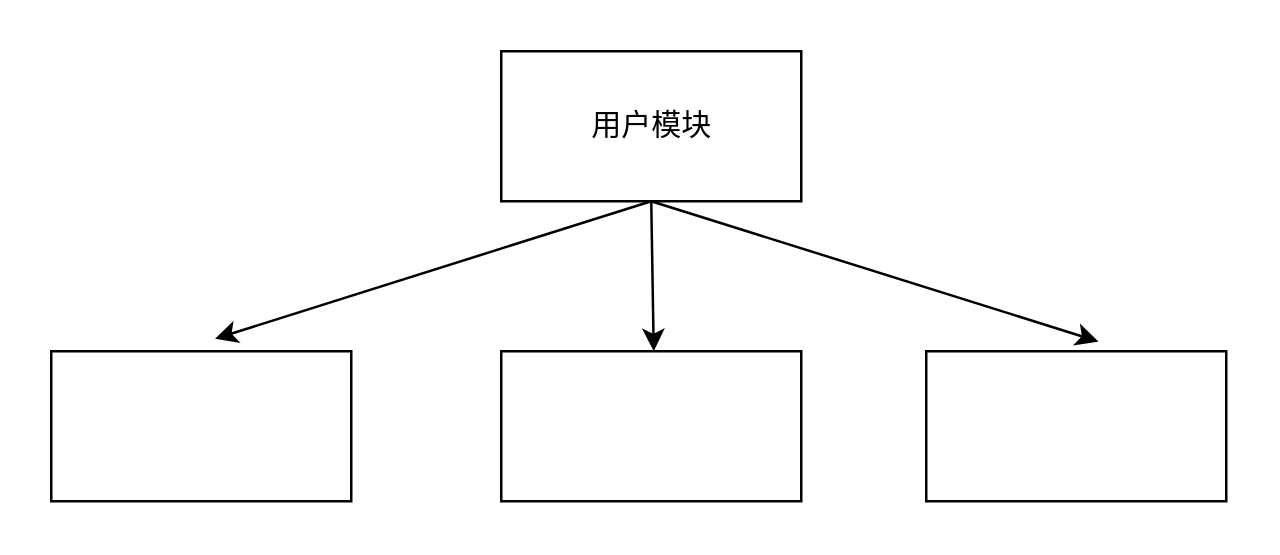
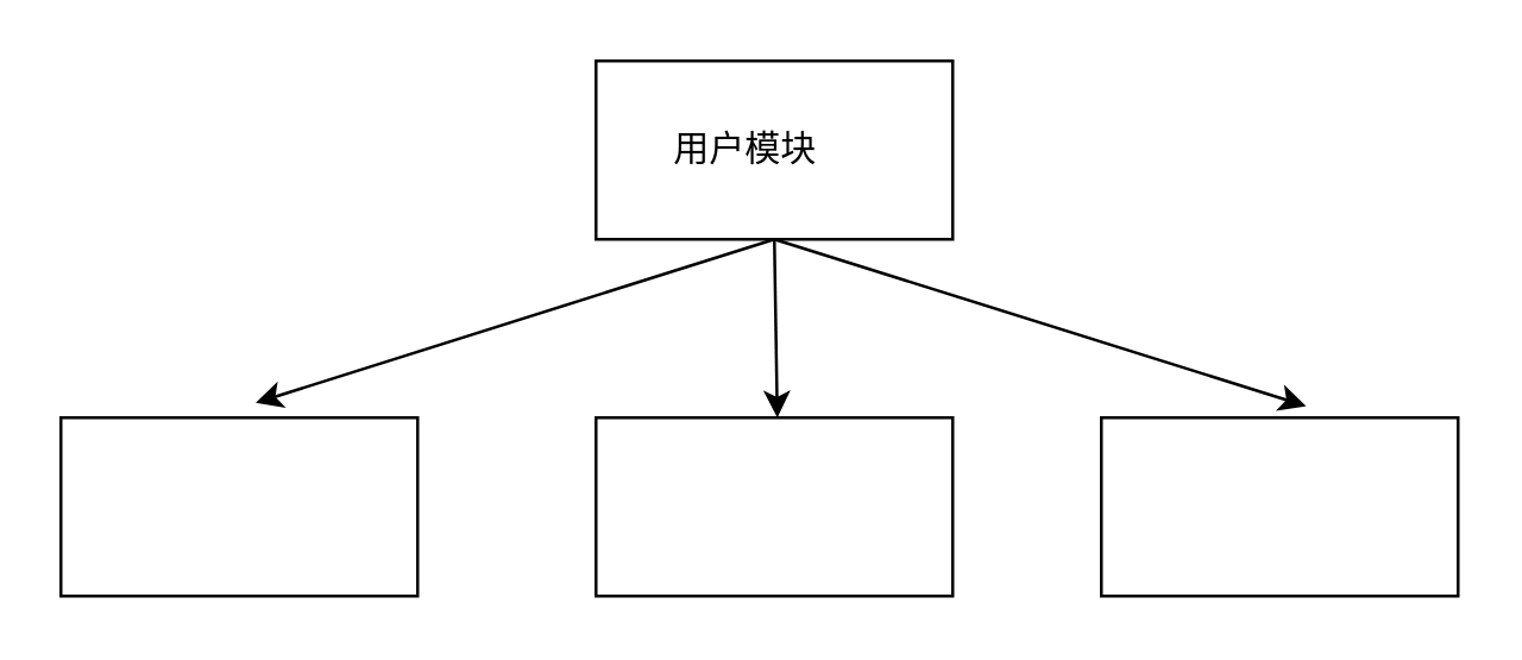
- <mxCell id="6" value="用户模块" style="text;html=1;align=center;verticalAlign=middle;resizable=0;points=[];autosize=1;strokeColor=none;fillColor=none;" vertex="1" parent="4"><mxGeometry x="25" y="15" width="70" height="30" as="geometry" /></mxCell>
+ <mxCell id="6" value="用户模块" style="text;html=1;align=center;verticalAlign=middle;resizable=0;points=[];autosize=1;strokeColor=none;fillColor=none;" vertex="1" parent="4"><mxGeometry x="15" y="15" width="70" height="30" as="geometry" /></mxCell>
